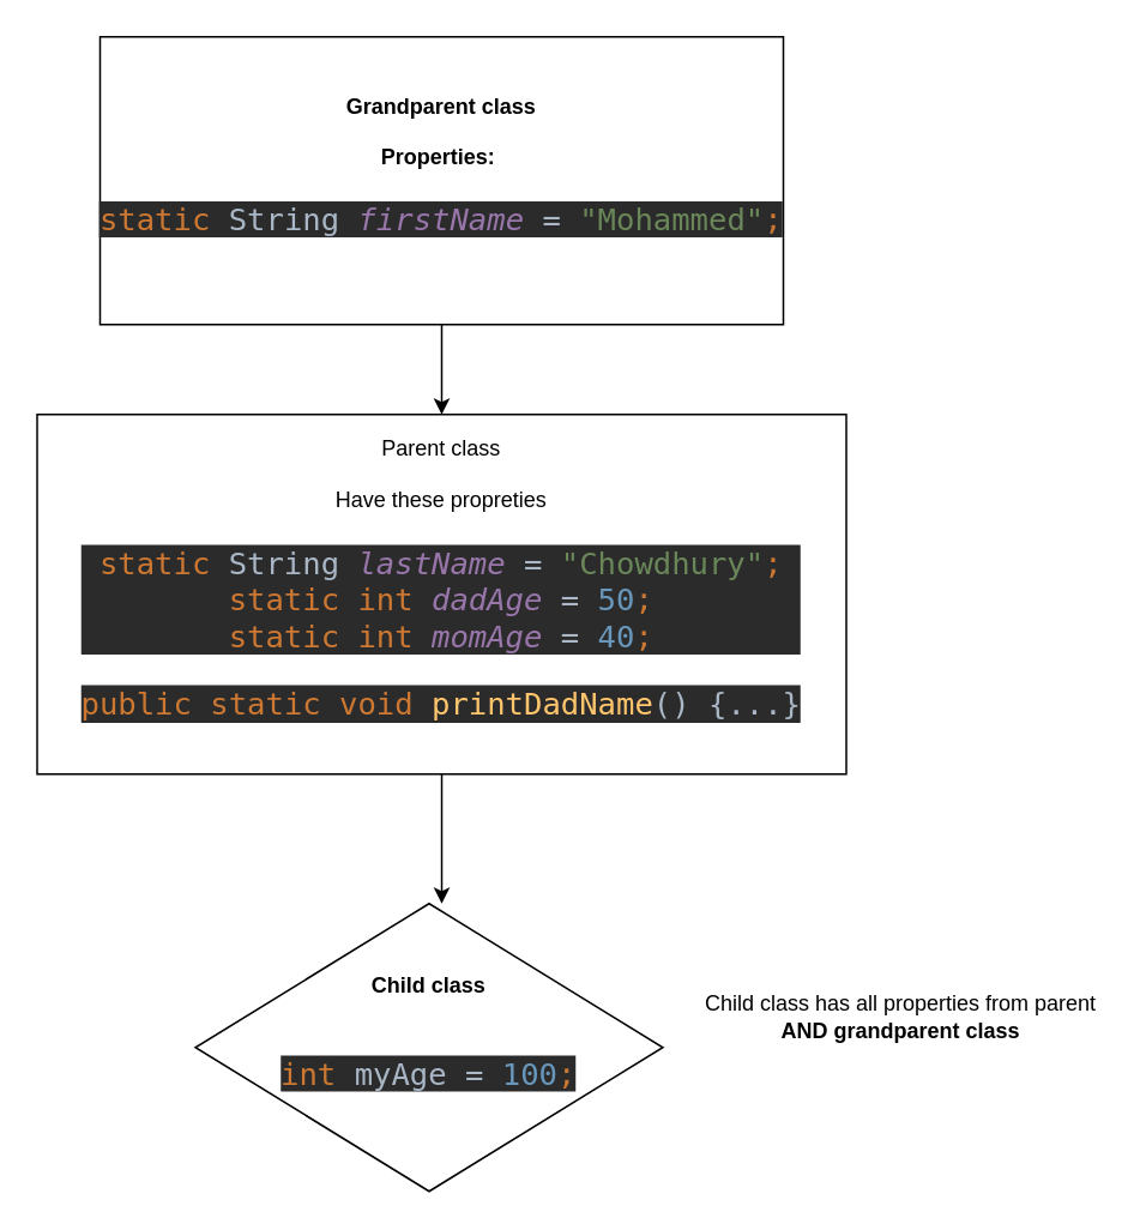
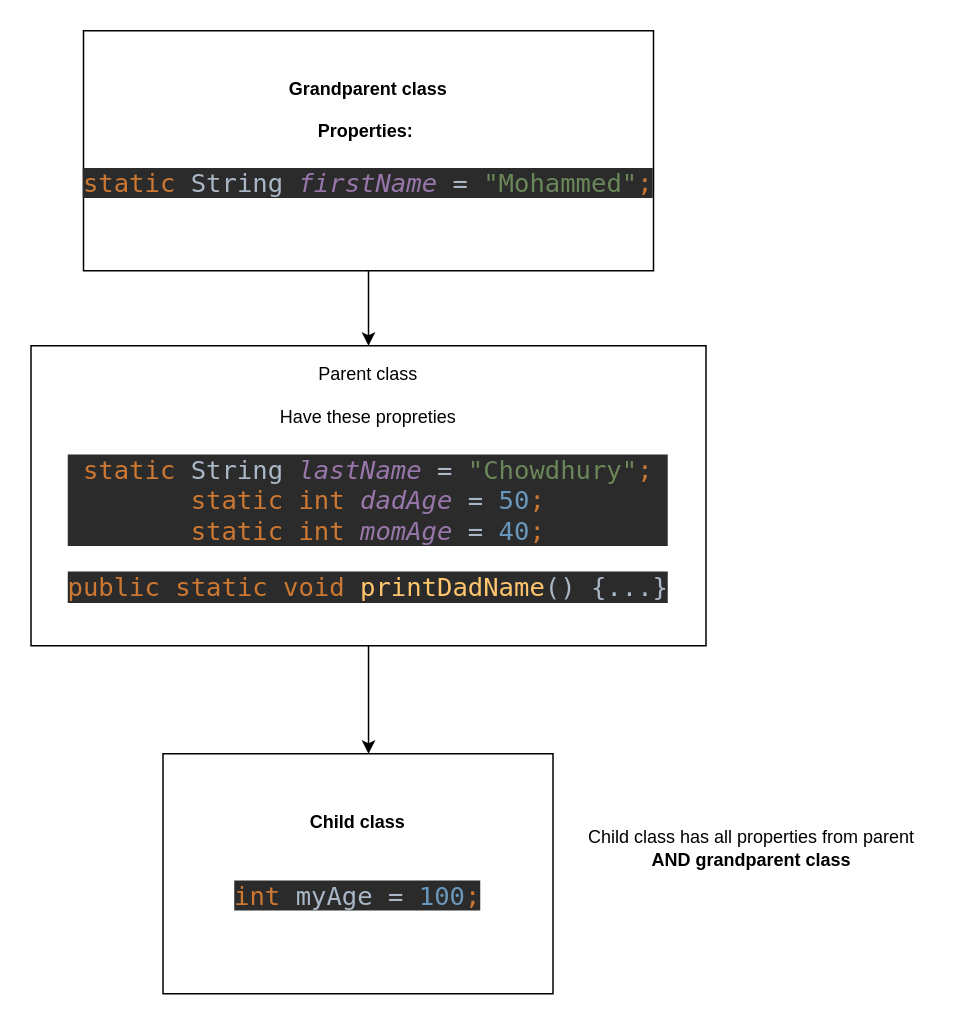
- <mxCell id="6" value="&lt;b&gt;Child class&lt;br&gt;&lt;br&gt;&lt;/b&gt;&lt;pre style=&quot;background-color: #2b2b2b ; color: #a9b7c6 ; font-family: &amp;#34;jetbrains mono&amp;#34; , monospace ; font-size: 12.8pt&quot;&gt;&lt;span style=&quot;color: #cc7832&quot;&gt;int &lt;/span&gt;myAge = &lt;span style=&quot;color: #6897bb&quot;&gt;100&lt;/span&gt;&lt;span style=&quot;color: #cc7832&quot;&gt;;&lt;/span&gt;&lt;/pre&gt;" style="rhombus;whiteSpace=wrap;html=1;" vertex="1" parent="1"><mxGeometry x="108" y="502" width="260" height="160" as="geometry" /></mxCell>
+ <mxCell id="6" value="&lt;b&gt;Child class&lt;br&gt;&lt;br&gt;&lt;/b&gt;&lt;pre style=&quot;background-color: #2b2b2b ; color: #a9b7c6 ; font-family: &amp;#34;jetbrains mono&amp;#34; , monospace ; font-size: 12.8pt&quot;&gt;&lt;span style=&quot;color: #cc7832&quot;&gt;int &lt;/span&gt;myAge = &lt;span style=&quot;color: #6897bb&quot;&gt;100&lt;/span&gt;&lt;span style=&quot;color: #cc7832&quot;&gt;;&lt;/span&gt;&lt;/pre&gt;" style="rounded=0;whiteSpace=wrap;html=1;" vertex="1" parent="1"><mxGeometry x="108" y="502" width="260" height="160" as="geometry" /></mxCell>
